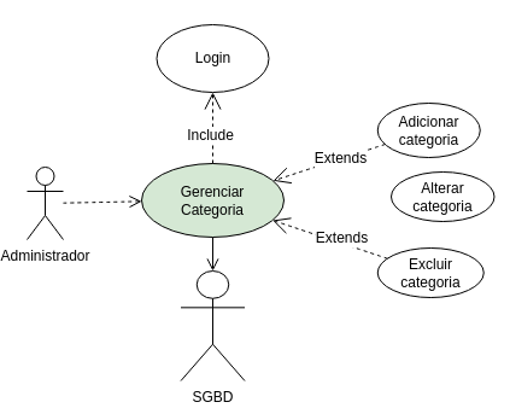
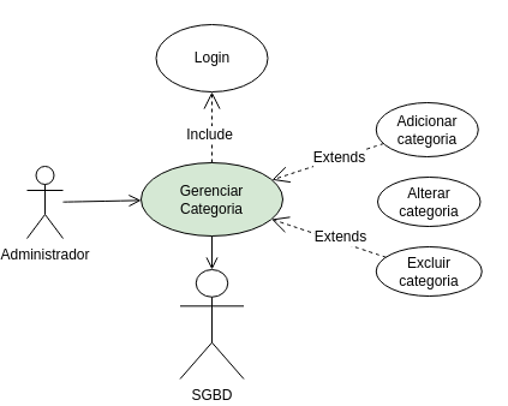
- <mxCell id="9" value="Alterar&lt;div&gt;categoria&lt;/div&gt;" style="ellipse;whiteSpace=wrap;html=1;" parent="1" vertex="1"><mxGeometry x="322" y="142" width="85.5" height="41" as="geometry" /></mxCell>
+ <mxCell id="9" value="Alterar&lt;div&gt;categoria&lt;/div&gt;" style="ellipse;whiteSpace=wrap;html=1;" parent="1" vertex="1"><mxGeometry x="312" y="147" width="85.5" height="41" as="geometry" /></mxCell>
- <mxCell id="12" value="" style="endArrow=open;html=1;rounded=0;fontSize=12;startSize=8;endSize=8;endFill=0;curved=1;dashed=1;" parent="1" source="2" target="5" edge="1"><mxGeometry relative="1" as="geometry"><mxPoint x="4" y="510" as="sourcePoint" /><mxPoint x="468" y="446" as="targetPoint" /><Array as="points" /></mxGeometry></mxCell>
+ <mxCell id="12" value="" style="endArrow=open;html=1;rounded=0;fontSize=12;startSize=8;endSize=8;endFill=0;curved=1;" parent="1" source="2" target="5" edge="1"><mxGeometry relative="1" as="geometry"><mxPoint x="4" y="510" as="sourcePoint" /><mxPoint x="468" y="446" as="targetPoint" /><Array as="points" /></mxGeometry></mxCell>
